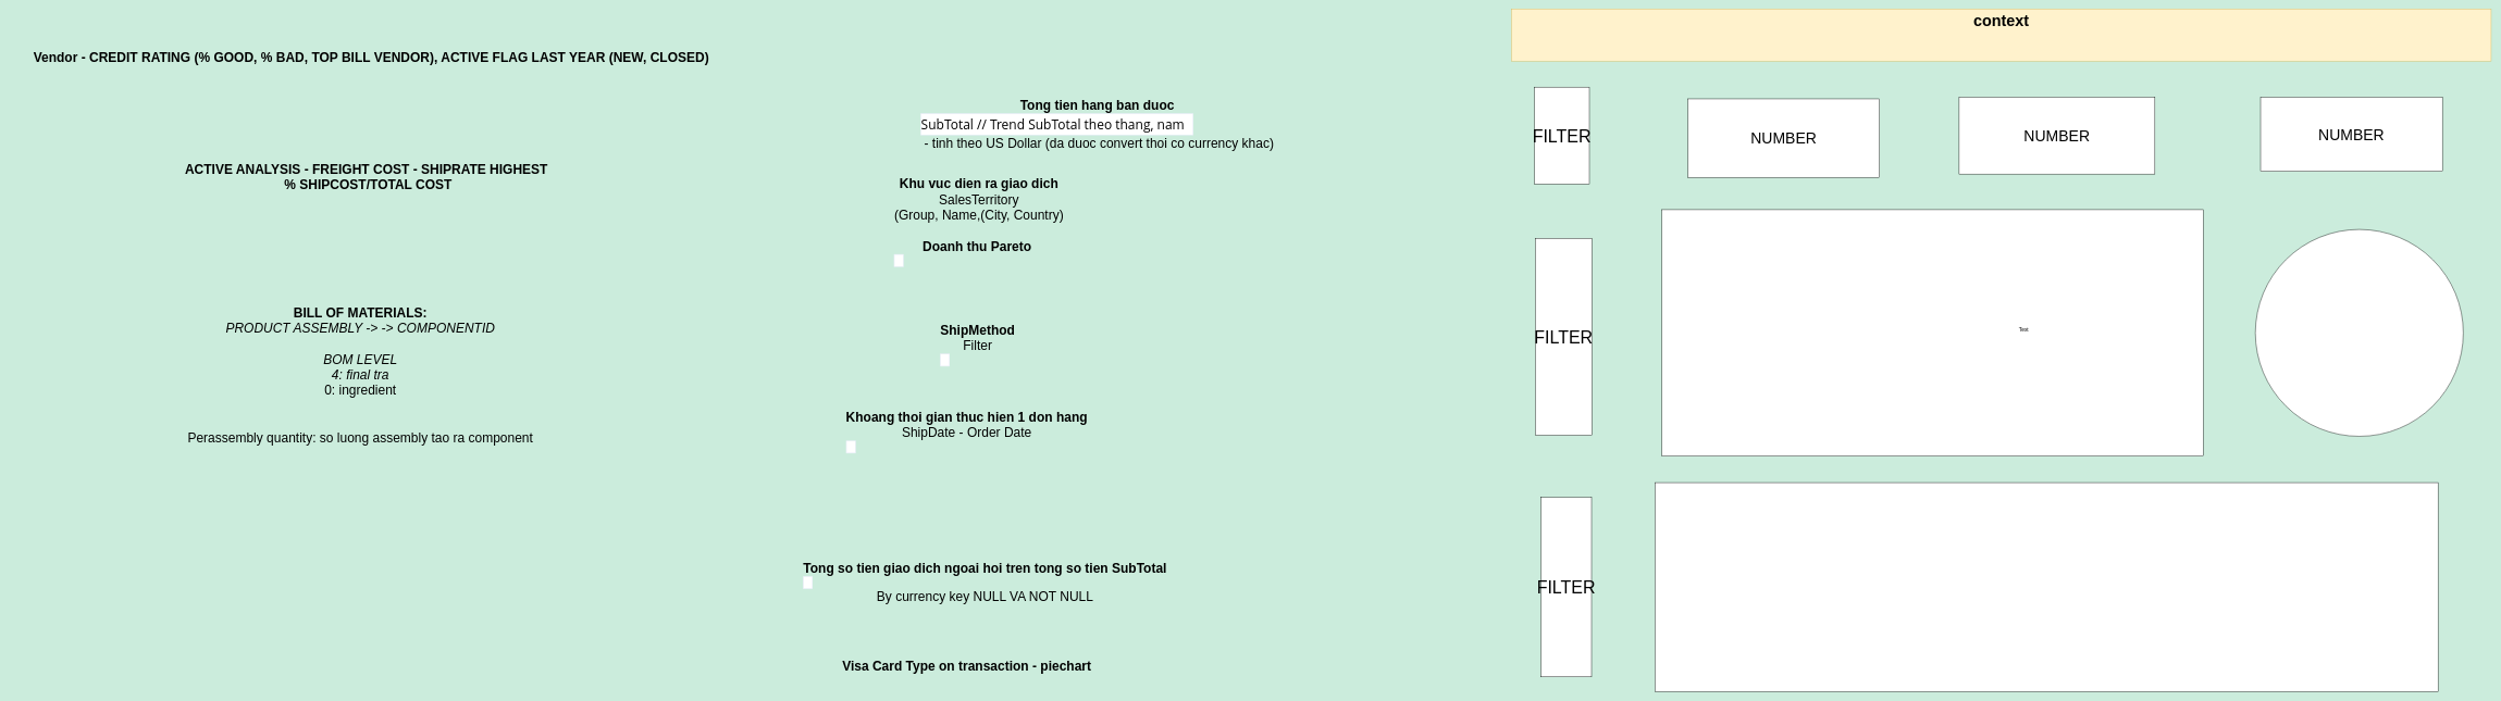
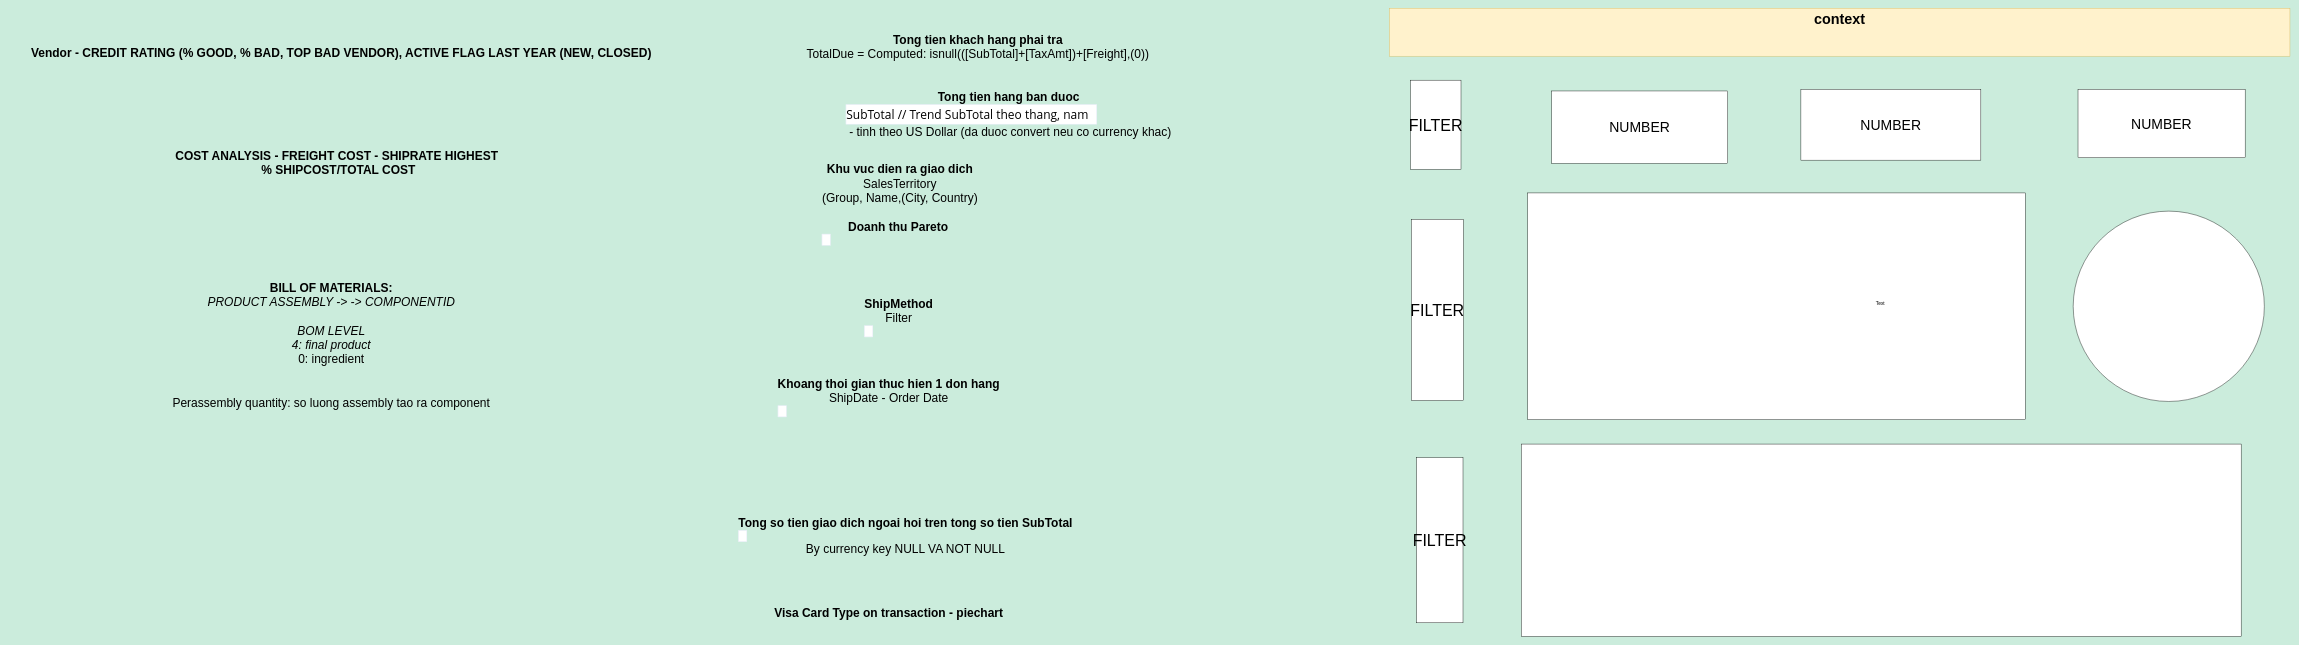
+ <mxCell id="13" value="&lt;font style=&quot;font-size: 30px;&quot;&gt;&lt;font style=&quot;font-size: 30px;&quot;&gt;&lt;b&gt;Tong tien khach hang phai tra&lt;br&gt;&lt;/b&gt;TotalDue =&amp;nbsp;&lt;/font&gt;Computed: isnull(([SubTotal]+[TaxAmt])+[Freight],(0))&lt;/font&gt;" style="text;html=1;strokeColor=none;fillColor=none;align=center;verticalAlign=middle;whiteSpace=wrap;rounded=0;strokeWidth=28;" vertex="1" parent="1"><mxGeometry x="1812" y="60" width="1264" height="112" as="geometry" /></mxCell>
- <mxCell id="20" value="&lt;span style=&quot;font-size: 30px;&quot;&gt;&lt;b&gt;Vendor - CREDIT RATING (% GOOD, % BAD, TOP BILL VENDOR), ACTIVE FLAG LAST YEAR (NEW, CLOSED)&lt;/b&gt;&lt;/span&gt;" style="text;html=1;strokeColor=none;fillColor=none;align=center;verticalAlign=middle;whiteSpace=wrap;rounded=0;strokeWidth=28;" vertex="1" parent="1"><mxGeometry x="45" y="75" width="1614" height="112" as="geometry" /></mxCell>
+ <mxCell id="20" value="&lt;span style=&quot;font-size: 30px;&quot;&gt;&lt;b&gt;Vendor - CREDIT RATING (% GOOD, % BAD, TOP BAD VENDOR), ACTIVE FLAG LAST YEAR (NEW, CLOSED)&lt;/b&gt;&lt;/span&gt;" style="text;html=1;strokeColor=none;fillColor=none;align=center;verticalAlign=middle;whiteSpace=wrap;rounded=0;strokeWidth=28;" vertex="1" parent="1"><mxGeometry x="45" y="75" width="1614" height="112" as="geometry" /></mxCell>
- <mxCell id="14" value="&lt;font style=&quot;font-size: 30px;&quot;&gt;&lt;font style=&quot;font-size: 30px;&quot;&gt;&lt;b&gt;Tong tien hang ban duoc&lt;/b&gt;&lt;br&gt;&lt;table style=&quot;margin: 0px; padding: 0px; max-width: 100%; text-align: left; table-layout: auto; border-collapse: collapse; border-spacing: 0px; border: 1px solid rgb(219, 227, 243); font-size: 13px; font-family: &amp;quot;Open Sans&amp;quot;, &amp;quot;Segoe UI&amp;quot;, Arial; background-color: rgb(255, 255, 255);&quot; class=&quot;table&quot;&gt;&lt;tbody style=&quot;margin: 0px; padding: 0px; box-sizing: border-box;&quot;&gt;&lt;tr style=&quot;margin: 0px; padding: 0px; box-sizing: border-box;&quot;&gt;&lt;td style=&quot;margin: 0px; padding: 6px 20px 6px 0px; box-sizing: border-box; border-top: 1px solid rgb(219, 227, 243); border-bottom: 1px solid rgb(219, 227, 243); overflow: hidden; min-width: 20px; vertical-align: top;&quot; rel=&quot;column-full-name&quot;&gt;&lt;font style=&quot;font-size: 30px;&quot;&gt;SubTotal // Trend SubTotal theo thang, nam&lt;/font&gt;&lt;/td&gt;&lt;/tr&gt;&lt;/tbody&gt;&lt;/table&gt;&amp;nbsp;- tinh theo US Dollar (da duoc convert thoi co currency khac)&lt;/font&gt;&lt;/font&gt;" style="text;html=1;strokeColor=none;fillColor=none;align=center;verticalAlign=middle;whiteSpace=wrap;rounded=0;strokeWidth=28;" vertex="1" parent="1"><mxGeometry x="1889" y="236" width="1264" height="97" as="geometry" /></mxCell>
+ <mxCell id="14" value="&lt;font style=&quot;font-size: 30px;&quot;&gt;&lt;font style=&quot;font-size: 30px;&quot;&gt;&lt;b&gt;Tong tien hang ban duoc&lt;/b&gt;&lt;br&gt;&lt;table style=&quot;margin: 0px; padding: 0px; max-width: 100%; text-align: left; table-layout: auto; border-collapse: collapse; border-spacing: 0px; border: 1px solid rgb(219, 227, 243); font-size: 13px; font-family: &amp;quot;Open Sans&amp;quot;, &amp;quot;Segoe UI&amp;quot;, Arial; background-color: rgb(255, 255, 255);&quot; class=&quot;table&quot;&gt;&lt;tbody style=&quot;margin: 0px; padding: 0px; box-sizing: border-box;&quot;&gt;&lt;tr style=&quot;margin: 0px; padding: 0px; box-sizing: border-box;&quot;&gt;&lt;td style=&quot;margin: 0px; padding: 6px 20px 6px 0px; box-sizing: border-box; border-top: 1px solid rgb(219, 227, 243); border-bottom: 1px solid rgb(219, 227, 243); overflow: hidden; min-width: 20px; vertical-align: top;&quot; rel=&quot;column-full-name&quot;&gt;&lt;font style=&quot;font-size: 30px;&quot;&gt;SubTotal // Trend SubTotal theo thang, nam&lt;/font&gt;&lt;/td&gt;&lt;/tr&gt;&lt;/tbody&gt;&lt;/table&gt;&amp;nbsp;- tinh theo US Dollar (da duoc convert neu co currency khac)&lt;/font&gt;&lt;/font&gt;" style="text;html=1;strokeColor=none;fillColor=none;align=center;verticalAlign=middle;whiteSpace=wrap;rounded=0;strokeWidth=28;" vertex="1" parent="1"><mxGeometry x="1889" y="236" width="1264" height="97" as="geometry" /></mxCell>
- <mxCell id="21" value="&lt;span style=&quot;font-size: 30px;&quot;&gt;&lt;b&gt;ACTIVE ANALYSIS - FREIGHT COST - SHIPRATE HIGHEST&amp;nbsp;&lt;br&gt;% SHIPCOST/TOTAL COST&lt;br&gt;&lt;/b&gt;&lt;/span&gt;" style="text;html=1;strokeColor=none;fillColor=none;align=center;verticalAlign=middle;whiteSpace=wrap;rounded=0;strokeWidth=28;" vertex="1" parent="1"><mxGeometry x="38" y="350" width="1614" height="112" as="geometry" /></mxCell>
+ <mxCell id="21" value="&lt;span style=&quot;font-size: 30px;&quot;&gt;&lt;b&gt;COST ANALYSIS - FREIGHT COST - SHIPRATE HIGHEST&amp;nbsp;&lt;br&gt;% SHIPCOST/TOTAL COST&lt;br&gt;&lt;/b&gt;&lt;/span&gt;" style="text;html=1;strokeColor=none;fillColor=none;align=center;verticalAlign=middle;whiteSpace=wrap;rounded=0;strokeWidth=28;" vertex="1" parent="1"><mxGeometry x="38" y="350" width="1614" height="112" as="geometry" /></mxCell>
- <mxCell id="12" value="Text" style="text;html=1;strokeColor=none;fillColor=none;align=center;verticalAlign=middle;whiteSpace=wrap;rounded=0;" vertex="1" parent="1"><mxGeometry x="4621" y="743" width="60" height="30" as="geometry" /></mxCell>
+ <mxCell id="12" value="Text" style="text;html=1;strokeColor=none;fillColor=none;align=center;verticalAlign=middle;whiteSpace=wrap;rounded=0;" vertex="1" parent="1"><mxGeometry x="4671" y="743" width="60" height="30" as="geometry" /></mxCell>
- <mxCell id="22" value="&lt;span style=&quot;font-size: 30px;&quot;&gt;&lt;b&gt;BILL OF MATERIALS:&lt;/b&gt;&lt;br&gt;&lt;i&gt;PRODUCT ASSEMBLY -&amp;gt; -&amp;gt; COMPONENTID&lt;br&gt;&lt;/i&gt;&lt;br&gt;&lt;i&gt;BOM LEVEL&lt;br&gt;4: final tra&lt;br&gt;&lt;/i&gt;0: ingredient&lt;br&gt;&lt;br&gt;&lt;br&gt;Perassembly quantity: so luong assembly tao ra component&lt;br&gt;&lt;/span&gt;" style="text;html=1;strokeColor=none;fillColor=none;align=center;verticalAlign=middle;whiteSpace=wrap;rounded=0;strokeWidth=28;" vertex="1" parent="1"><mxGeometry x="20" y="572" width="1614" height="580" as="geometry" /></mxCell>
+ <mxCell id="22" value="&lt;span style=&quot;font-size: 30px;&quot;&gt;&lt;b&gt;BILL OF MATERIALS:&lt;/b&gt;&lt;br&gt;&lt;i&gt;PRODUCT ASSEMBLY -&amp;gt; -&amp;gt; COMPONENTID&lt;br&gt;&lt;/i&gt;&lt;br&gt;&lt;i&gt;BOM LEVEL&lt;br&gt;4: final product&lt;br&gt;&lt;/i&gt;0: ingredient&lt;br&gt;&lt;br&gt;&lt;br&gt;Perassembly quantity: so luong assembly tao ra component&lt;br&gt;&lt;/span&gt;" style="text;html=1;strokeColor=none;fillColor=none;align=center;verticalAlign=middle;whiteSpace=wrap;rounded=0;strokeWidth=28;" vertex="1" parent="1"><mxGeometry x="20" y="572" width="1614" height="580" as="geometry" /></mxCell>
